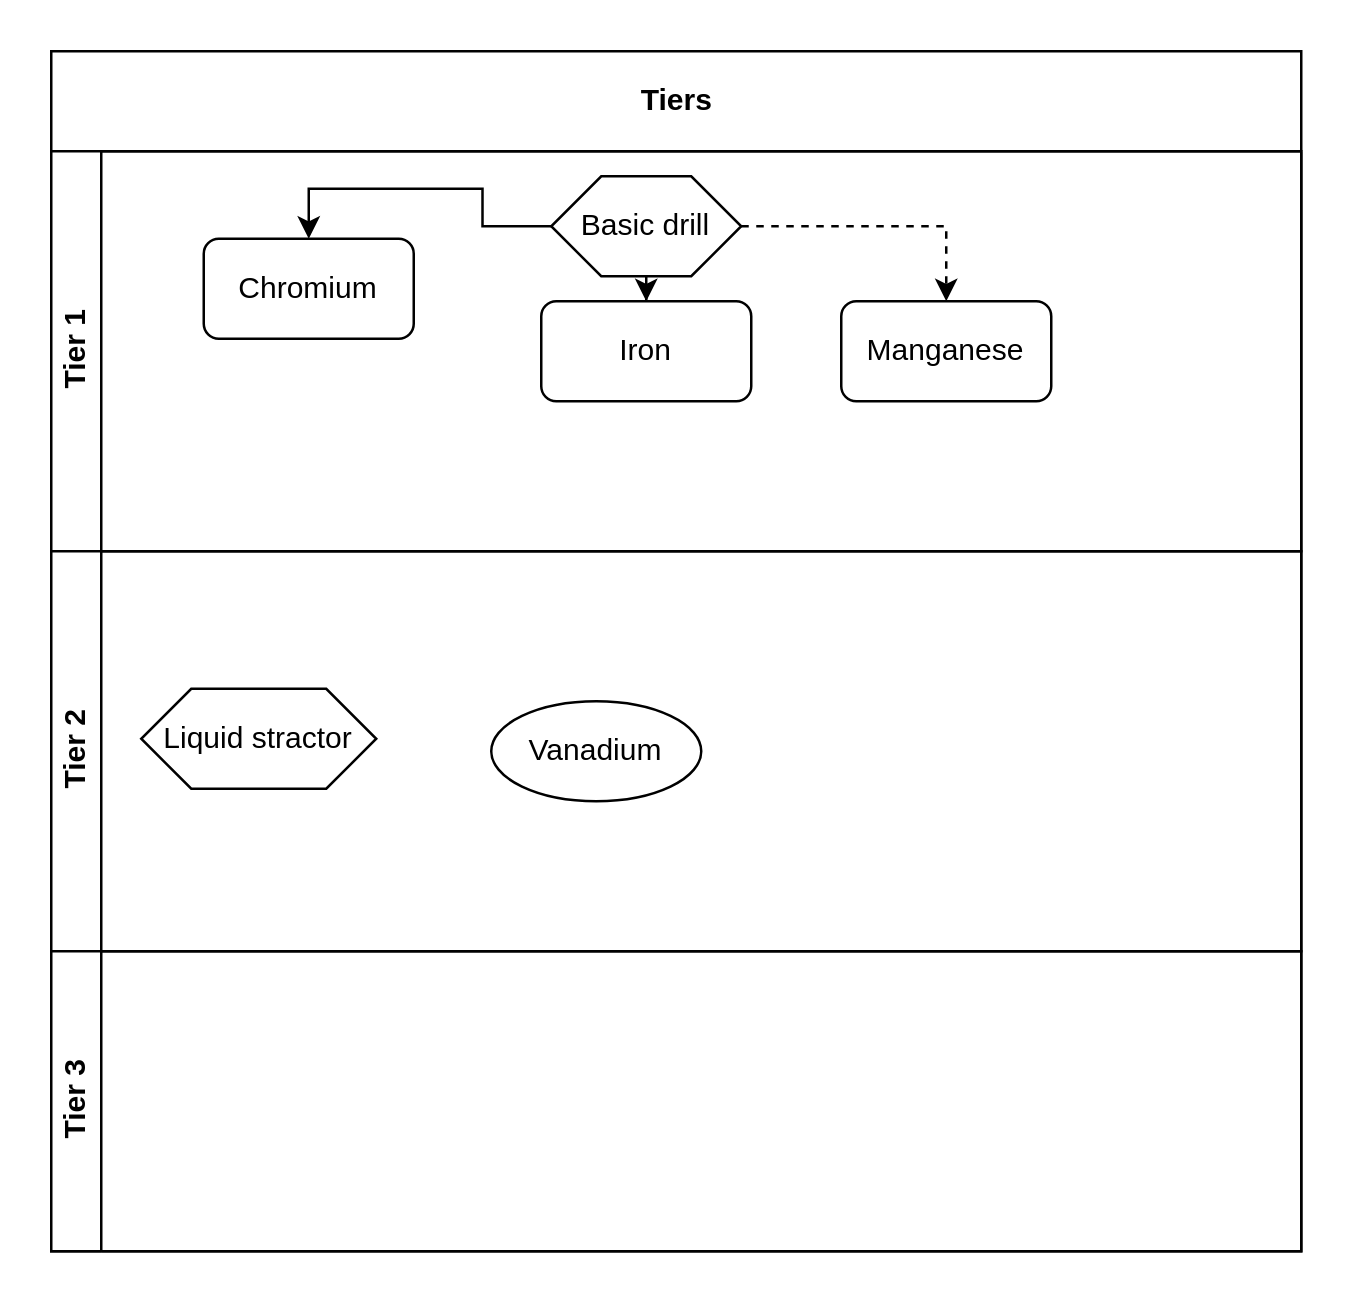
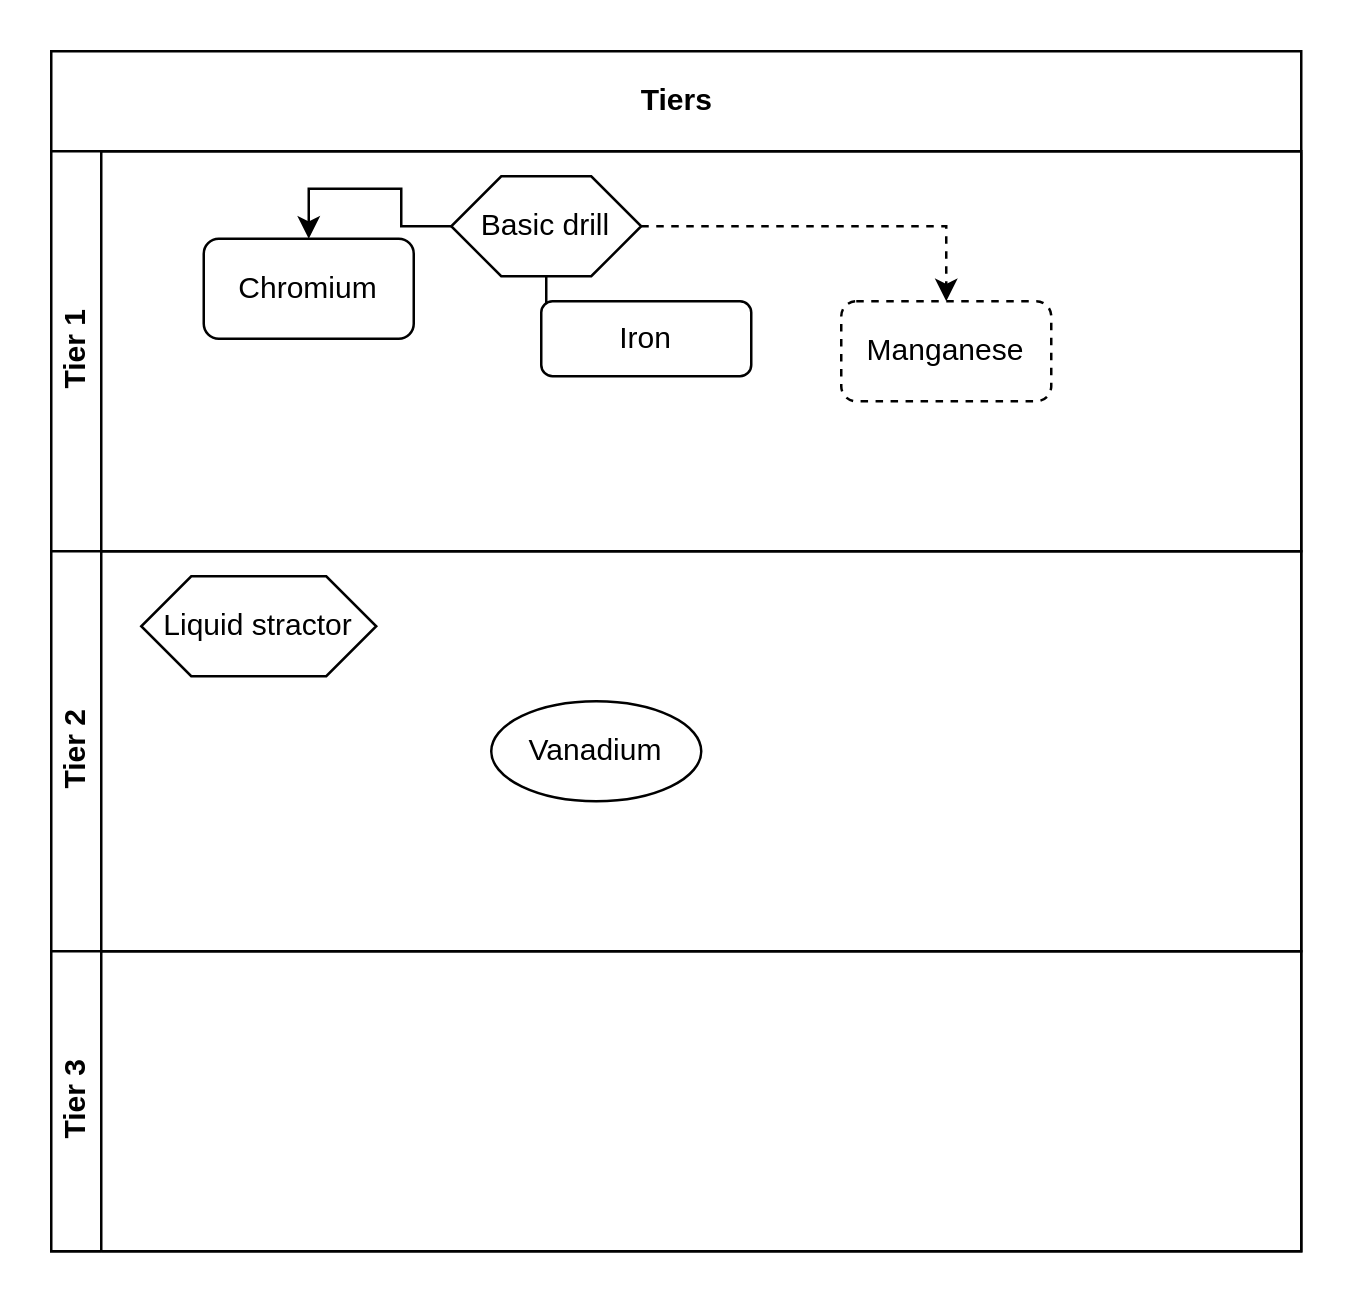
- <mxCell id="7" value="Basic drill" style="shape=hexagon;perimeter=hexagonPerimeter2;whiteSpace=wrap;html=1;fixedSize=1;" vertex="1" parent="3"><mxGeometry x="200" y="10" width="76" height="40" as="geometry" /></mxCell>
+ <mxCell id="7" value="Basic drill" style="shape=hexagon;perimeter=hexagonPerimeter2;whiteSpace=wrap;html=1;fixedSize=1;" vertex="1" parent="3"><mxGeometry x="160" y="10" width="76" height="40" as="geometry" /></mxCell>
- <mxCell id="9" value="Iron" style="rounded=1;whiteSpace=wrap;html=1;strokeColor=default;align=center;verticalAlign=middle;fontFamily=Helvetica;fontSize=12;fontColor=default;fillColor=default;" vertex="1" parent="3"><mxGeometry x="196" y="60" width="84" height="40" as="geometry" /></mxCell>
+ <mxCell id="9" value="Iron" style="rounded=1;whiteSpace=wrap;html=1;strokeColor=default;align=center;verticalAlign=middle;fontFamily=Helvetica;fontSize=12;fontColor=default;fillColor=default;" vertex="1" parent="3"><mxGeometry x="196" y="60" width="84" height="30" as="geometry" /></mxCell>
- <mxCell id="10" value="Manganese" style="rounded=1;whiteSpace=wrap;html=1;" vertex="1" parent="3"><mxGeometry x="316" y="60" width="84" height="40" as="geometry" /></mxCell>
+ <mxCell id="10" value="Manganese" style="rounded=1;whiteSpace=wrap;html=1;dashed=1;" vertex="1" parent="3"><mxGeometry x="316" y="60" width="84" height="40" as="geometry" /></mxCell>
- <mxCell id="13" value="Liquid stractor" style="shape=hexagon;perimeter=hexagonPerimeter2;whiteSpace=wrap;html=1;fixedSize=1;" vertex="1" parent="11"><mxGeometry x="36" y="55" width="94" height="40" as="geometry" /></mxCell>
+ <mxCell id="13" value="Liquid stractor" style="shape=hexagon;perimeter=hexagonPerimeter2;whiteSpace=wrap;html=1;fixedSize=1;" vertex="1" parent="11"><mxGeometry x="36" y="10" width="94" height="40" as="geometry" /></mxCell>
